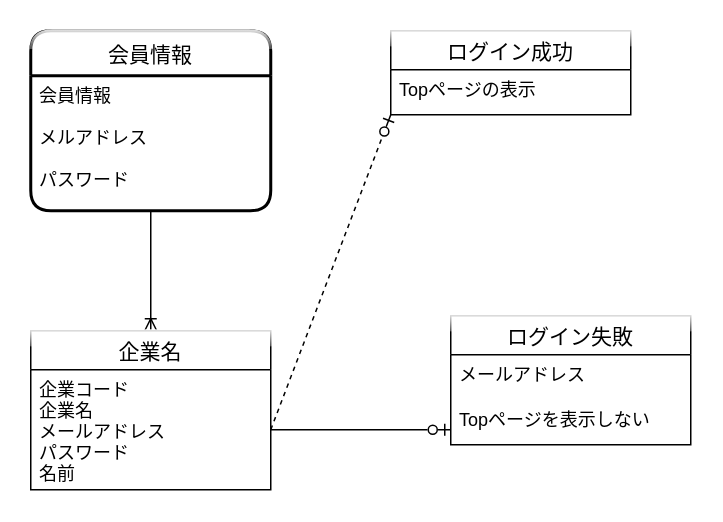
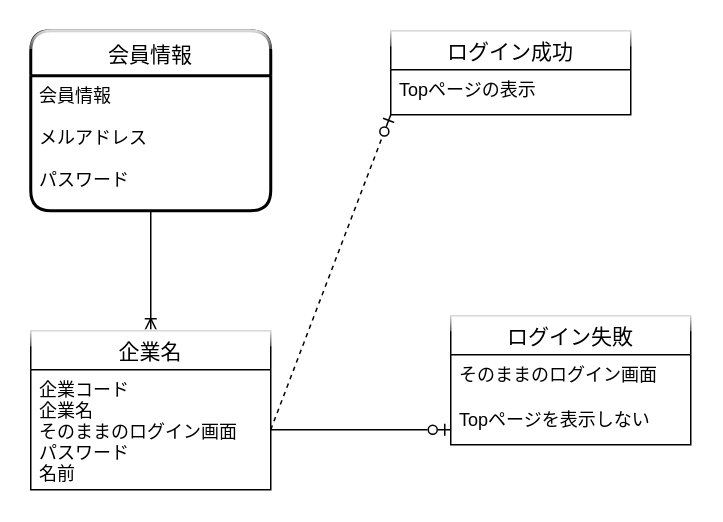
- <mxCell id="10" value="メールアドレス" style="text;strokeColor=none;fillColor=none;spacingLeft=4;spacingRight=4;overflow=hidden;rotatable=0;points=[[0,0.5],[1,0.5]];portConstraint=eastwest;fontSize=12;glass=1;" vertex="1" parent="9"><mxGeometry y="26" width="160" height="30" as="geometry" /></mxCell>
+ <mxCell id="10" value="そのままのログイン画面" style="text;strokeColor=none;fillColor=none;spacingLeft=4;spacingRight=4;overflow=hidden;rotatable=0;points=[[0,0.5],[1,0.5]];portConstraint=eastwest;fontSize=12;glass=1;" vertex="1" parent="9"><mxGeometry y="26" width="160" height="30" as="geometry" /></mxCell>
- <mxCell id="6" value="企業コード&#10;企業名&#10;メールアドレス&#10;パスワード&#10;名前" style="text;strokeColor=none;fillColor=none;spacingLeft=4;spacingRight=4;overflow=hidden;rotatable=0;points=[[0,0.5],[1,0.5]];portConstraint=eastwest;fontSize=12;glass=1;" vertex="1" parent="5"><mxGeometry y="26" width="160" height="80" as="geometry" /></mxCell>
+ <mxCell id="6" value="企業コード&#10;企業名&#10;そのままのログイン画面&#10;パスワード&#10;名前" style="text;strokeColor=none;fillColor=none;spacingLeft=4;spacingRight=4;overflow=hidden;rotatable=0;points=[[0,0.5],[1,0.5]];portConstraint=eastwest;fontSize=12;glass=1;" vertex="1" parent="5"><mxGeometry y="26" width="160" height="80" as="geometry" /></mxCell>
